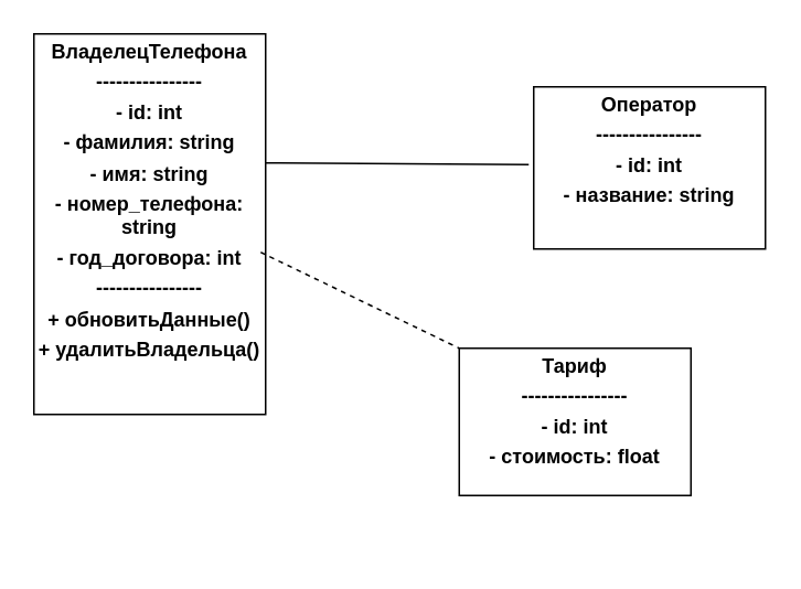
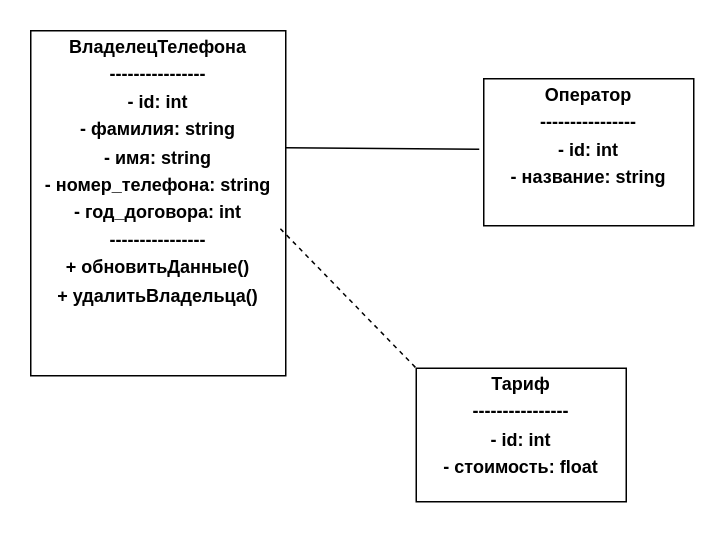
- <mxCell id="2" value="&lt;p style=&quot;margin:0px;margin-top:4px;text-align:center;&quot;&gt;&lt;b&gt;ВладелецТелефона&lt;/b&gt;&lt;/p&gt;&lt;p style=&quot;margin:0px;margin-top:4px;text-align:center;&quot;&gt;&lt;b&gt;----------------&lt;/b&gt;&lt;/p&gt;&lt;p style=&quot;margin:0px;margin-top:4px;text-align:center;&quot;&gt;&lt;b&gt;- id: int&lt;/b&gt;&lt;/p&gt;&lt;p style=&quot;margin:0px;margin-top:4px;text-align:center;&quot;&gt;&lt;b&gt;- фамилия: string&lt;/b&gt;&lt;/p&gt;&lt;p style=&quot;margin:0px;margin-top:4px;text-align:center;&quot;&gt;&lt;b&gt;- имя: string&lt;/b&gt;&lt;/p&gt;&lt;p style=&quot;margin:0px;margin-top:4px;text-align:center;&quot;&gt;&lt;b&gt;- номер_телефона: string&lt;/b&gt;&lt;/p&gt;&lt;p style=&quot;margin:0px;margin-top:4px;text-align:center;&quot;&gt;&lt;b&gt;- год_договора: int&lt;/b&gt;&lt;/p&gt;&lt;p style=&quot;margin:0px;margin-top:4px;text-align:center;&quot;&gt;&lt;b&gt;----------------&lt;/b&gt;&lt;/p&gt;&lt;p style=&quot;margin:0px;margin-top:4px;text-align:center;&quot;&gt;&lt;b&gt;+ обновитьДанные()&lt;/b&gt;&lt;/p&gt;&lt;p style=&quot;margin:0px;margin-top:4px;text-align:center;&quot;&gt;&lt;b&gt;+ удалитьВладельца()&lt;/b&gt;&lt;/p&gt;" style="verticalAlign=top;align=left;overflow=fill;html=1;whiteSpace=wrap;" vertex="1" parent="1"><mxGeometry x="20" y="20" width="140" height="230" as="geometry" /></mxCell>
+ <mxCell id="2" value="&lt;p style=&quot;margin:0px;margin-top:4px;text-align:center;&quot;&gt;&lt;b&gt;ВладелецТелефона&lt;/b&gt;&lt;/p&gt;&lt;p style=&quot;margin:0px;margin-top:4px;text-align:center;&quot;&gt;&lt;b&gt;----------------&lt;/b&gt;&lt;/p&gt;&lt;p style=&quot;margin:0px;margin-top:4px;text-align:center;&quot;&gt;&lt;b&gt;- id: int&lt;/b&gt;&lt;/p&gt;&lt;p style=&quot;margin:0px;margin-top:4px;text-align:center;&quot;&gt;&lt;b&gt;- фамилия: string&lt;/b&gt;&lt;/p&gt;&lt;p style=&quot;margin:0px;margin-top:4px;text-align:center;&quot;&gt;&lt;b&gt;- имя: string&lt;/b&gt;&lt;/p&gt;&lt;p style=&quot;margin:0px;margin-top:4px;text-align:center;&quot;&gt;&lt;b&gt;- номер_телефона: string&lt;/b&gt;&lt;/p&gt;&lt;p style=&quot;margin:0px;margin-top:4px;text-align:center;&quot;&gt;&lt;b&gt;- год_договора: int&lt;/b&gt;&lt;/p&gt;&lt;p style=&quot;margin:0px;margin-top:4px;text-align:center;&quot;&gt;&lt;b&gt;----------------&lt;/b&gt;&lt;/p&gt;&lt;p style=&quot;margin:0px;margin-top:4px;text-align:center;&quot;&gt;&lt;b&gt;+ обновитьДанные()&lt;/b&gt;&lt;/p&gt;&lt;p style=&quot;margin:0px;margin-top:4px;text-align:center;&quot;&gt;&lt;b&gt;+ удалитьВладельца()&lt;/b&gt;&lt;/p&gt;" style="verticalAlign=top;align=left;overflow=fill;html=1;whiteSpace=wrap;" vertex="1" parent="1"><mxGeometry x="20" y="20" width="170" height="230" as="geometry" /></mxCell>
- <mxCell id="4" value="&lt;p style=&quot;margin: 4px 0px 0px; text-align: center;&quot;&gt;&lt;b&gt;Тариф&lt;/b&gt;&lt;/p&gt;&lt;p style=&quot;margin: 4px 0px 0px; text-align: center;&quot;&gt;&lt;b&gt;----------------&lt;/b&gt;&lt;/p&gt;&lt;p style=&quot;margin: 4px 0px 0px; text-align: center;&quot;&gt;&lt;b&gt;- id: int&lt;/b&gt;&lt;/p&gt;&lt;p style=&quot;margin: 4px 0px 0px; text-align: center;&quot;&gt;&lt;b&gt;- стоимость: float&lt;/b&gt;&lt;/p&gt;" style="verticalAlign=top;align=left;overflow=fill;html=1;whiteSpace=wrap;" vertex="1" parent="1"><mxGeometry x="277" y="210" width="140" height="89" as="geometry" /></mxCell>
+ <mxCell id="4" value="&lt;p style=&quot;margin: 4px 0px 0px; text-align: center;&quot;&gt;&lt;b&gt;Тариф&lt;/b&gt;&lt;/p&gt;&lt;p style=&quot;margin: 4px 0px 0px; text-align: center;&quot;&gt;&lt;b&gt;----------------&lt;/b&gt;&lt;/p&gt;&lt;p style=&quot;margin: 4px 0px 0px; text-align: center;&quot;&gt;&lt;b&gt;- id: int&lt;/b&gt;&lt;/p&gt;&lt;p style=&quot;margin: 4px 0px 0px; text-align: center;&quot;&gt;&lt;b&gt;- стоимость: float&lt;/b&gt;&lt;/p&gt;" style="verticalAlign=top;align=left;overflow=fill;html=1;whiteSpace=wrap;" vertex="1" parent="1"><mxGeometry x="277" y="245" width="140" height="89" as="geometry" /></mxCell>
